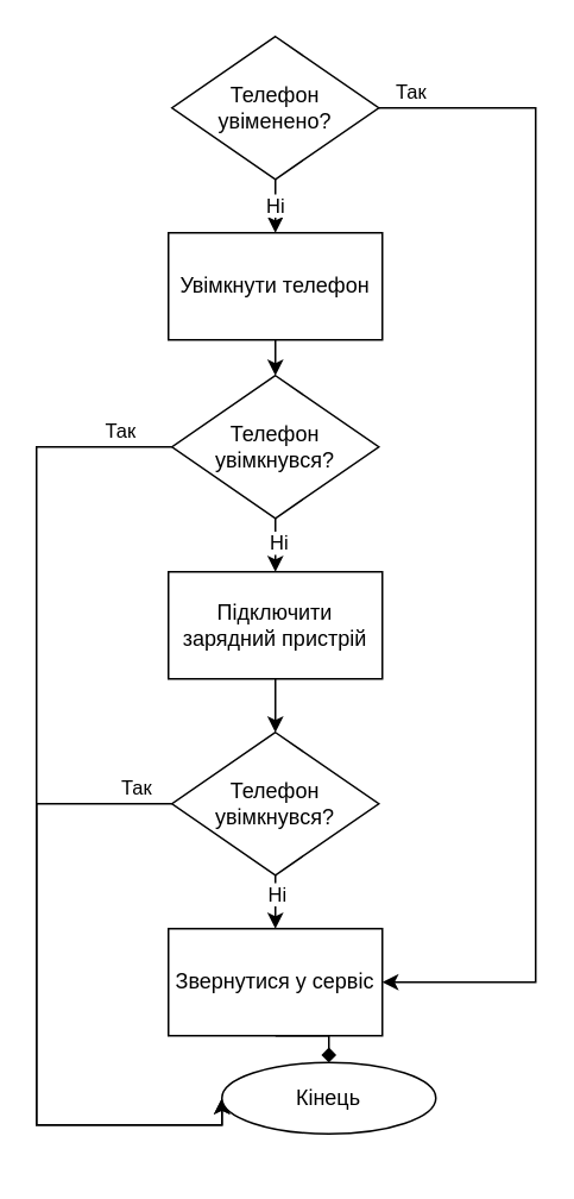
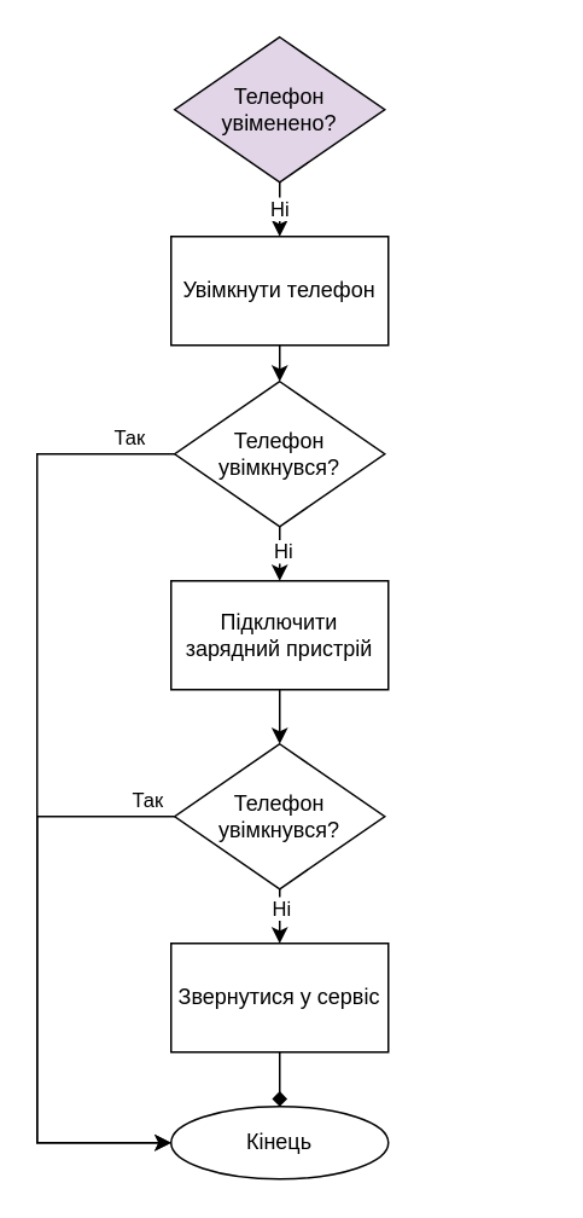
- <mxCell id="5" value="Телефон увіменено?" style="rhombus;whiteSpace=wrap;html=1;" vertex="1" parent="1"><mxGeometry x="96" y="20" width="116" height="80" as="geometry" /></mxCell>
+ <mxCell id="5" value="Телефон увіменено?" style="rhombus;whiteSpace=wrap;html=1;fillColor=#e1d5e7;" vertex="1" parent="1"><mxGeometry x="96" y="20" width="116" height="80" as="geometry" /></mxCell>
- <mxCell id="3" style="edgeStyle=orthogonalEdgeStyle;rounded=0;orthogonalLoop=1;jettySize=auto;html=1;entryX=1;entryY=0.5;entryDx=0;entryDy=0;" edge="1" parent="1" source="5" target="21"><mxGeometry relative="1" as="geometry"><Array as="points"><mxPoint x="300" y="60" /><mxPoint x="300" y="550" /></Array></mxGeometry></mxCell>
- <mxCell id="4" value="Так" style="edgeLabel;html=1;align=center;verticalAlign=middle;resizable=0;points=[];" vertex="1" connectable="0" parent="3"><mxGeometry x="-0.949" y="-1" relative="1" as="geometry"><mxPoint y="-11" as="offset" /></mxGeometry></mxCell>
- <mxCell id="22" value="Кінець" style="ellipse;whiteSpace=wrap;html=1;" vertex="1" parent="1"><mxGeometry x="124" y="595" width="120" height="40" as="geometry" /></mxCell>
+ <mxCell id="22" value="Кінець" style="ellipse;whiteSpace=wrap;html=1;" vertex="1" parent="1"><mxGeometry x="94" y="610" width="120" height="40" as="geometry" /></mxCell>
